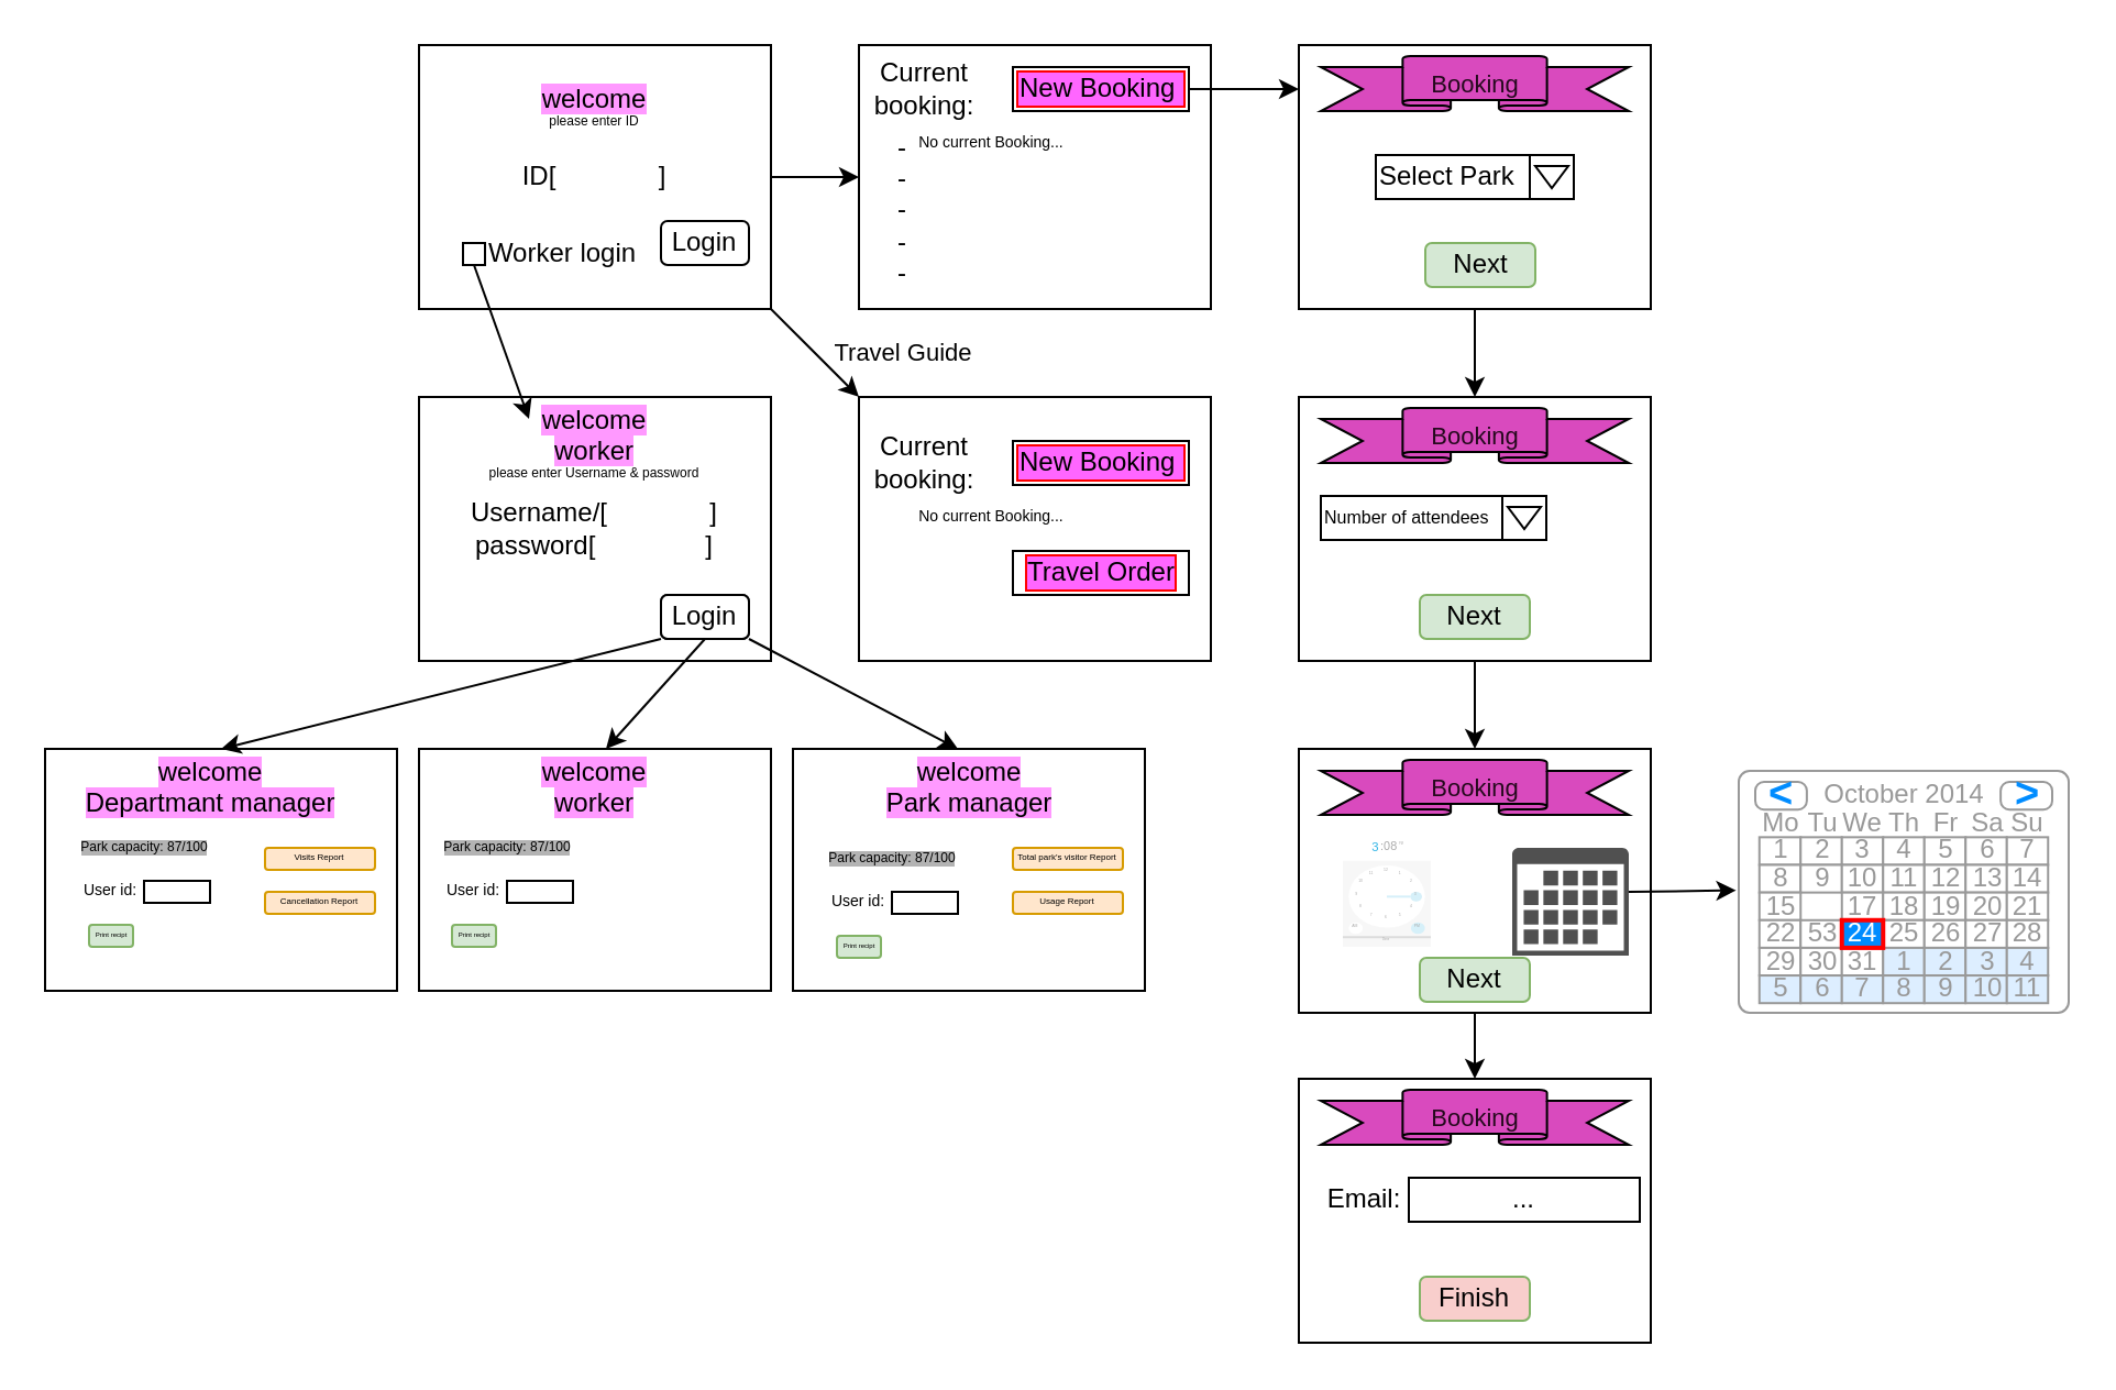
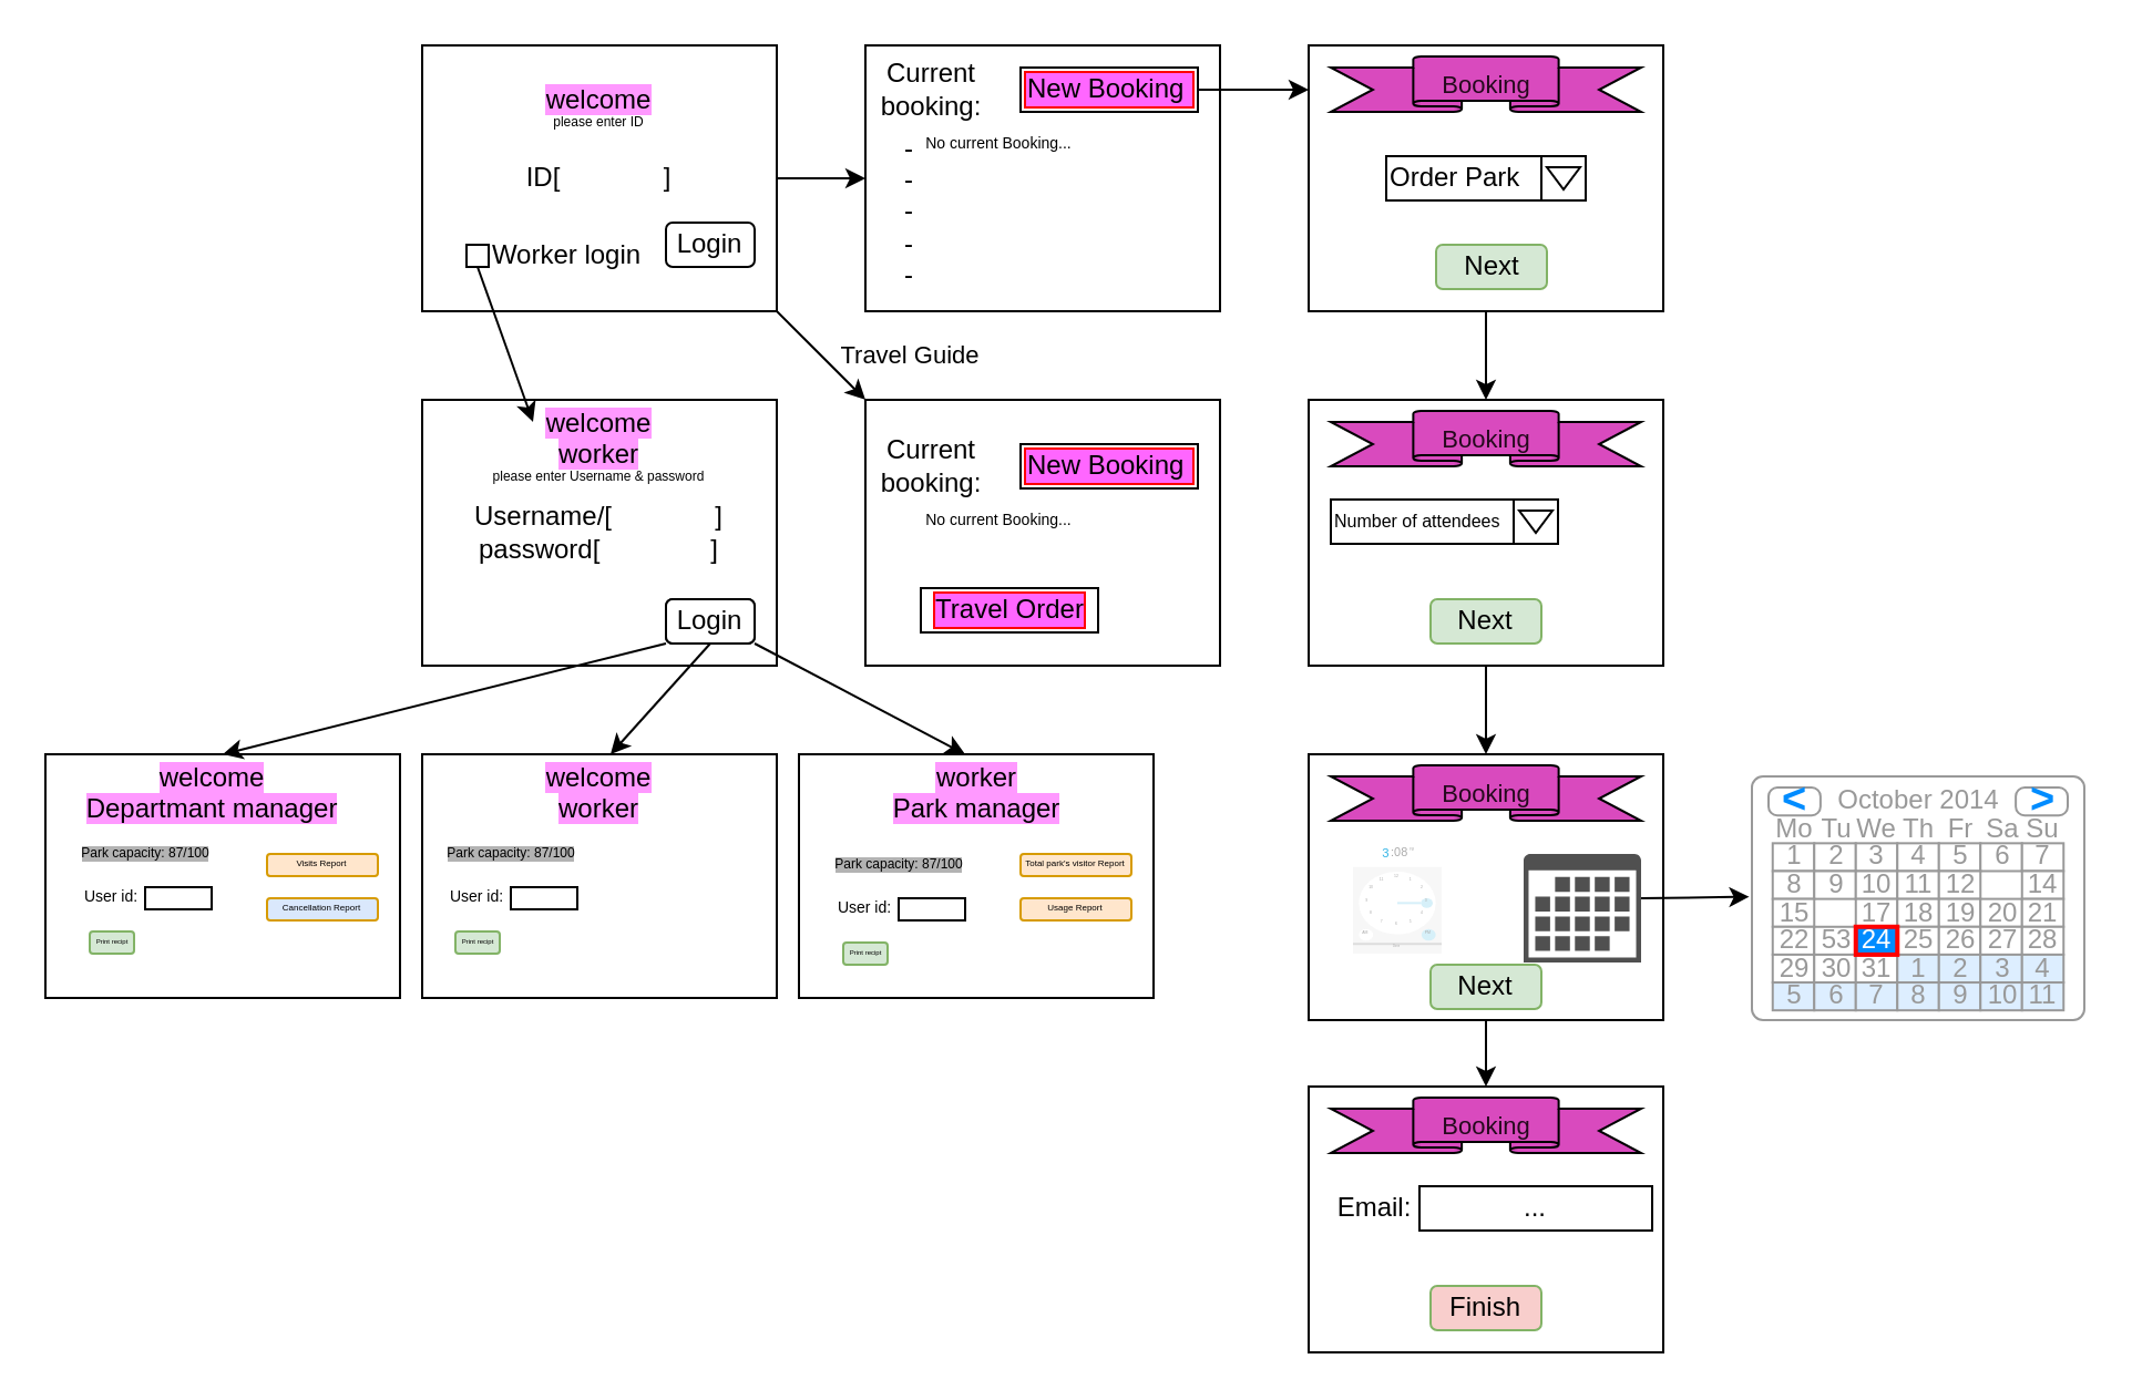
- <mxCell id="19" value="Select Park" style="rounded=0;whiteSpace=wrap;html=1;align=left;" vertex="1" parent="1"><mxGeometry x="625" y="70" width="90" height="20" as="geometry" /></mxCell>
+ <mxCell id="19" value="Order Park" style="rounded=0;whiteSpace=wrap;html=1;align=left;" vertex="1" parent="1"><mxGeometry x="625" y="70" width="90" height="20" as="geometry" /></mxCell>
- <mxCell id="29" value="Travel Order" style="rounded=0;html=1;labelBorderColor=#ff0000;labelBackgroundColor=#FF66FF;" vertex="1" parent="1"><mxGeometry x="460" y="250" width="80" height="20" as="geometry" /></mxCell>
+ <mxCell id="29" value="Travel Order" style="rounded=0;html=1;labelBorderColor=#ff0000;labelBackgroundColor=#FF66FF;" vertex="1" parent="1"><mxGeometry x="415" y="265" width="80" height="20" as="geometry" /></mxCell>
- <mxCell id="40" value="&lt;span style=&quot;background-color: rgb(255, 153, 255);&quot;&gt;welcome&lt;br&gt;Park&amp;nbsp;manager&lt;br&gt;&lt;br&gt;&lt;/span&gt;" style="text;html=1;strokeColor=none;fillColor=none;align=center;verticalAlign=middle;rounded=0;" vertex="1" parent="1"><mxGeometry x="405" y="350" width="70" height="30" as="geometry" /></mxCell>
+ <mxCell id="40" value="&lt;span style=&quot;background-color: rgb(255, 153, 255);&quot;&gt;worker&lt;br&gt;Park&amp;nbsp;manager&lt;br&gt;&lt;br&gt;&lt;/span&gt;" style="text;html=1;strokeColor=none;fillColor=none;align=center;verticalAlign=middle;rounded=0;" vertex="1" parent="1"><mxGeometry x="405" y="350" width="70" height="30" as="geometry" /></mxCell>
- <mxCell id="86" value="13" style="strokeWidth=1;shadow=0;dashed=0;align=center;html=1;shape=mxgraph.mockup.forms.rrect;rSize=0;strokeColor=#999999;fontColor=#999999;" vertex="1" parent="63"><mxGeometry x="103.125" y="42.743" width="18.75" height="12.571" as="geometry" /></mxCell>
- <mxCell id="58" value="Cancellation Report" style="rounded=1;whiteSpace=wrap;html=1;fontSize=4;fillColor=#ffe6cc;strokeColor=#d79b00;" vertex="1" parent="1"><mxGeometry x="120" y="405" width="50" height="10" as="geometry" /></mxCell>
+ <mxCell id="58" value="Cancellation Report" style="rounded=1;whiteSpace=wrap;html=1;fontSize=4;fillColor=#dae8fc;strokeColor=#d79b00;" vertex="1" parent="1"><mxGeometry x="120" y="405" width="50" height="10" as="geometry" /></mxCell>
